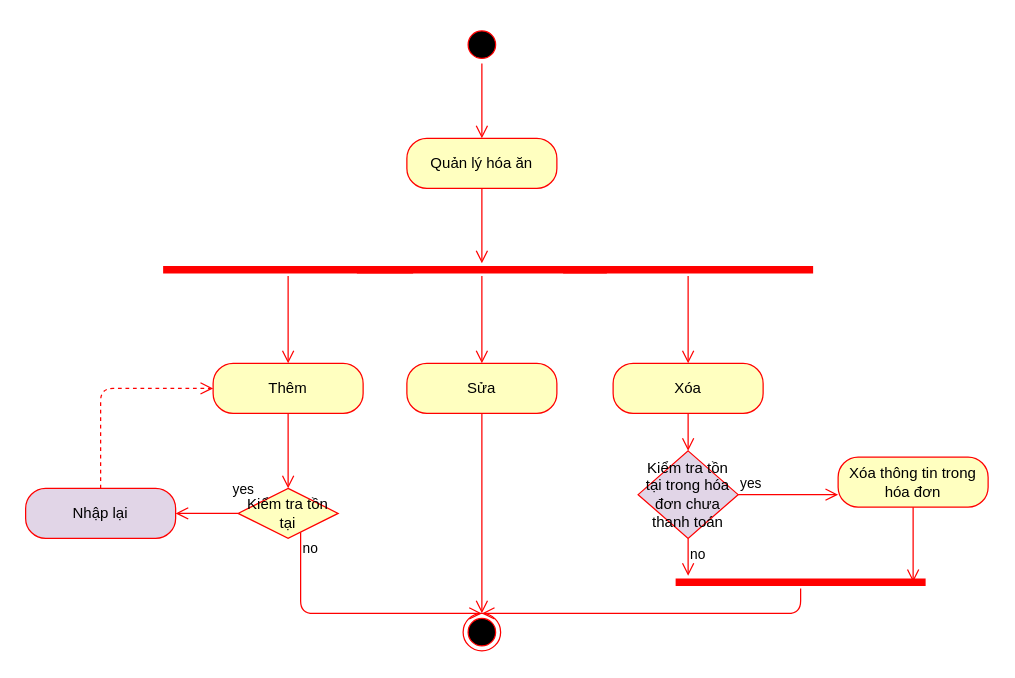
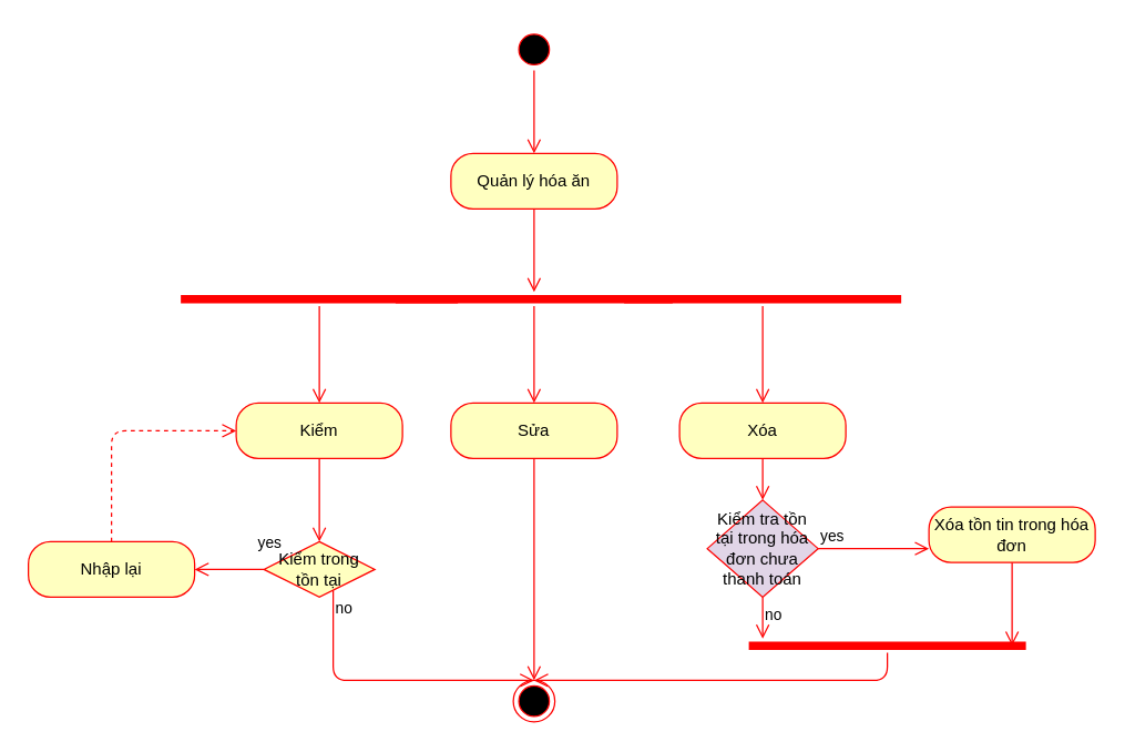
- <mxCell id="12" value="Thêm" style="rounded=1;whiteSpace=wrap;html=1;arcSize=40;fontColor=#000000;fillColor=#ffffc0;strokeColor=#ff0000;" vertex="1" parent="1"><mxGeometry x="170" y="290" width="120" height="40" as="geometry" /></mxCell>
+ <mxCell id="12" value="Kiểm" style="rounded=1;whiteSpace=wrap;html=1;arcSize=40;fontColor=#000000;fillColor=#ffffc0;strokeColor=#ff0000;" vertex="1" parent="1"><mxGeometry x="170" y="290" width="120" height="40" as="geometry" /></mxCell>
- <mxCell id="29" value="Xóa thông tin trong hóa đơn" style="rounded=1;whiteSpace=wrap;html=1;arcSize=40;fontColor=#000000;fillColor=#ffffc0;strokeColor=#ff0000;" vertex="1" parent="1"><mxGeometry x="670" y="365" width="120" height="40" as="geometry" /></mxCell>
+ <mxCell id="29" value="Xóa tồn tin trong hóa đơn" style="rounded=1;whiteSpace=wrap;html=1;arcSize=40;fontColor=#000000;fillColor=#ffffc0;strokeColor=#ff0000;" vertex="1" parent="1"><mxGeometry x="670" y="365" width="120" height="40" as="geometry" /></mxCell>
- <mxCell id="21" value="Nhập lại" style="rounded=1;whiteSpace=wrap;html=1;arcSize=40;fontColor=#000000;fillColor=#e1d5e7;strokeColor=#ff0000;" vertex="1" parent="1"><mxGeometry x="20" y="390" width="120" height="40" as="geometry" /></mxCell>
+ <mxCell id="21" value="Nhập lại" style="rounded=1;whiteSpace=wrap;html=1;arcSize=40;fontColor=#000000;fillColor=#ffffc0;strokeColor=#ff0000;" vertex="1" parent="1"><mxGeometry x="20" y="390" width="120" height="40" as="geometry" /></mxCell>
- <mxCell id="18" value="Kiểm tra tồn tại" style="rhombus;whiteSpace=wrap;html=1;fillColor=#ffffc0;strokeColor=#ff0000;" vertex="1" parent="1"><mxGeometry x="190" y="390" width="80" height="40" as="geometry" /></mxCell>
+ <mxCell id="18" value="Kiểm trong tồn tại" style="rhombus;whiteSpace=wrap;html=1;fillColor=#ffffc0;strokeColor=#ff0000;" vertex="1" parent="1"><mxGeometry x="190" y="390" width="80" height="40" as="geometry" /></mxCell>
